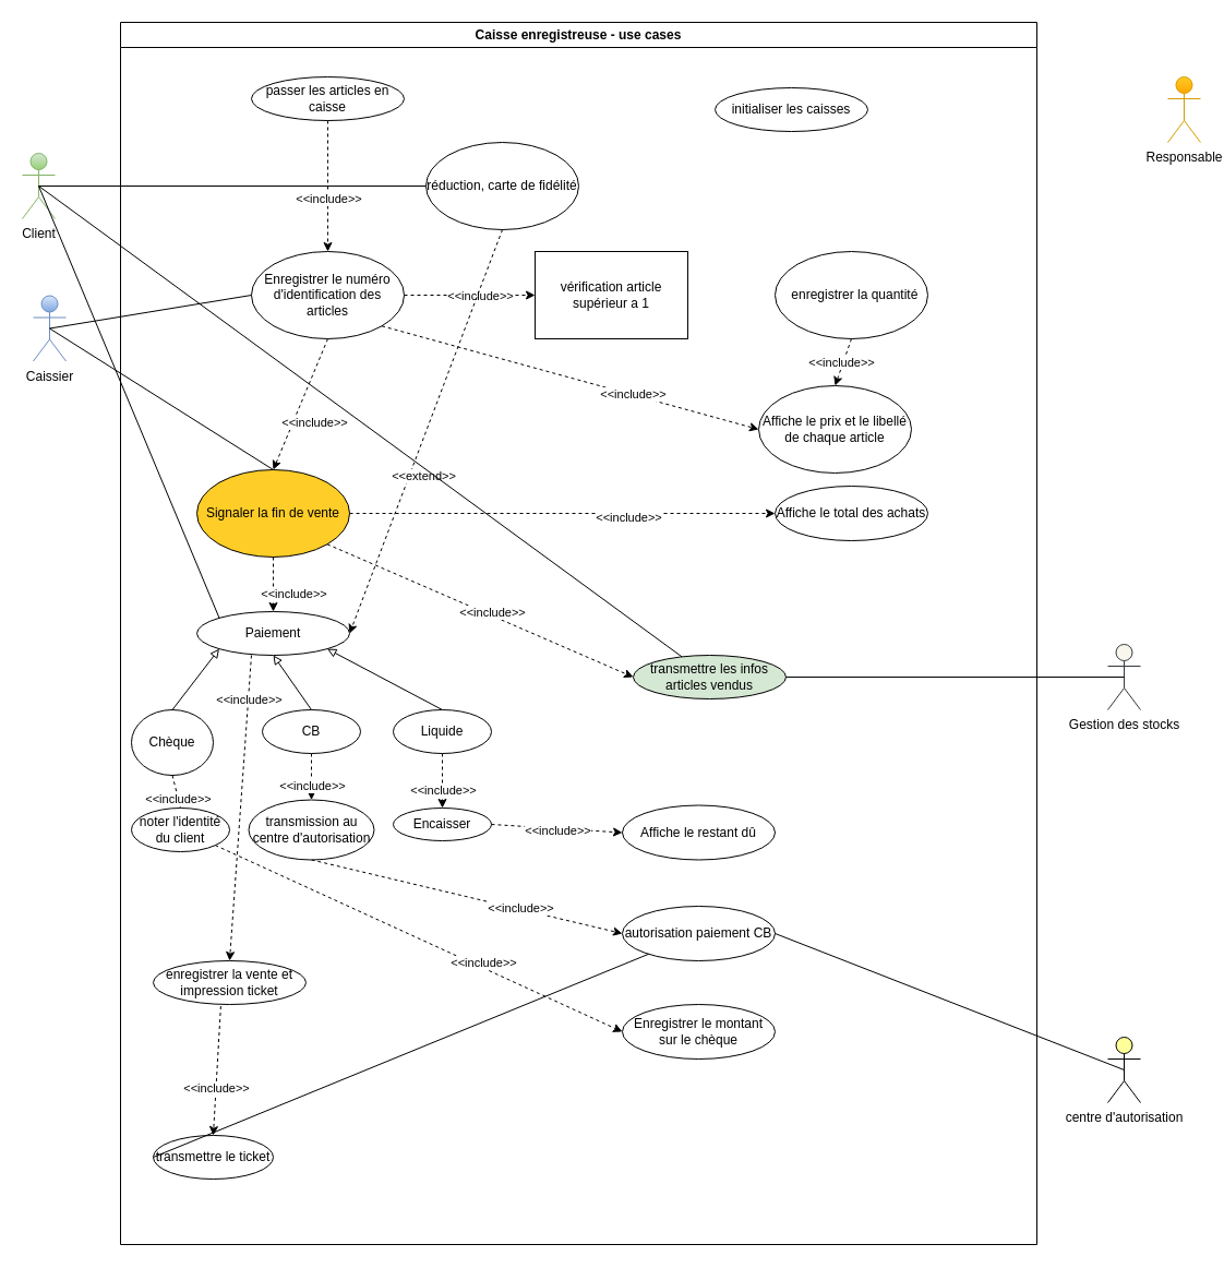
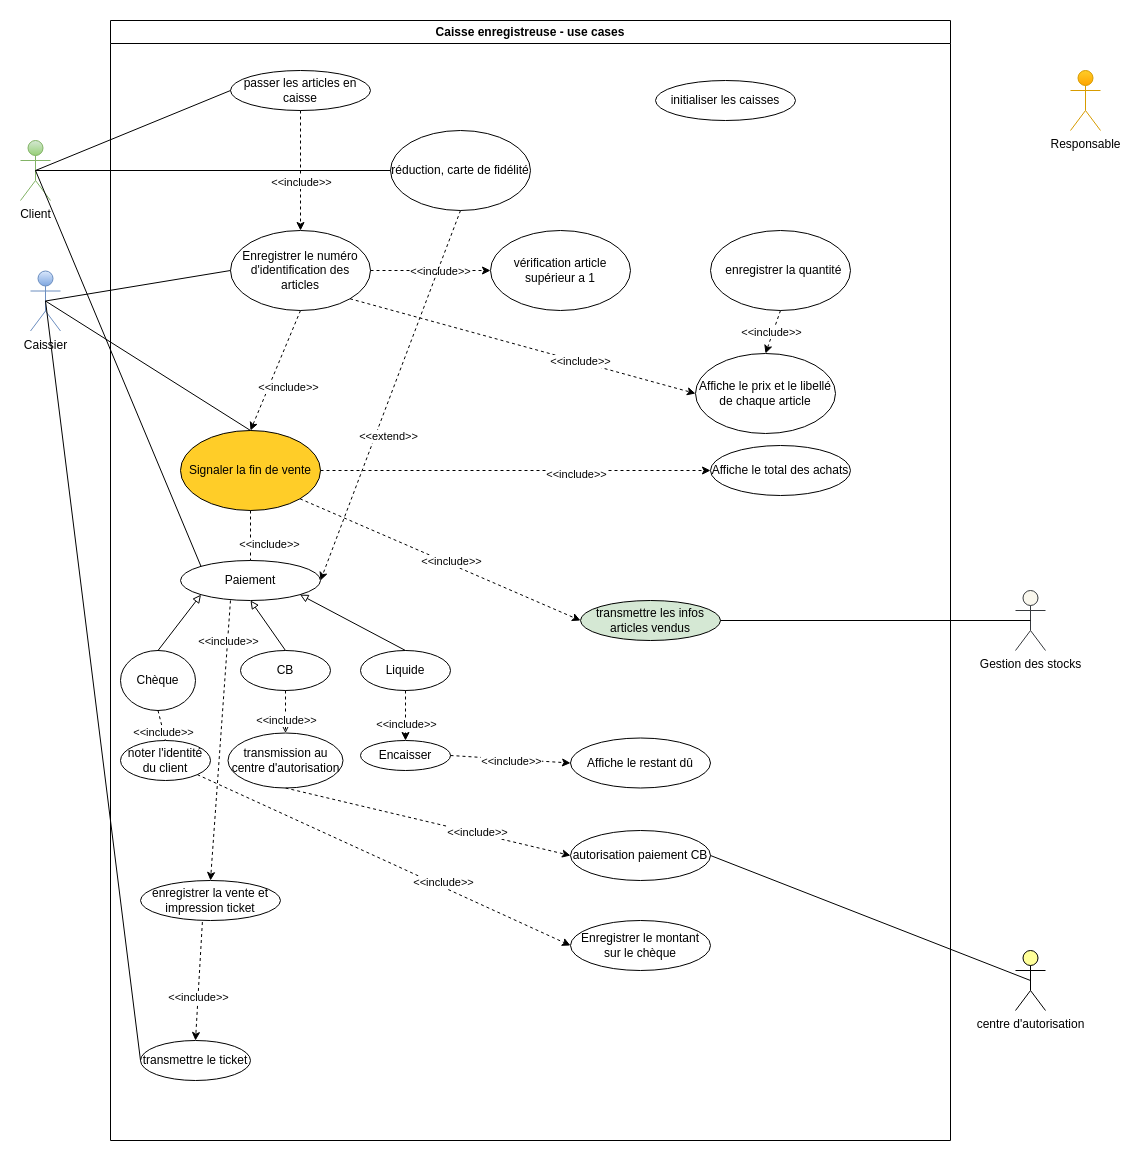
- <mxCell id="61" value="vérification article supérieur a 1" style="whiteSpace=wrap;html=1;rounded=0;" vertex="1" parent="2"><mxGeometry x="380" y="210" width="140" height="80" as="geometry" /></mxCell>
+ <mxCell id="61" value="vérification article supérieur a 1" style="ellipse;whiteSpace=wrap;html=1;" vertex="1" parent="2"><mxGeometry x="380" y="210" width="140" height="80" as="geometry" /></mxCell>
- <mxCell id="65" value="" style="endArrow=none;html=1;strokeWidth=1;exitX=0.5;exitY=0.5;exitDx=0;exitDy=0;exitPerimeter=0;" edge="1" parent="1" source="62" target="47"><mxGeometry width="50" height="50" relative="1" as="geometry"><mxPoint x="690" y="580" as="sourcePoint" /><mxPoint x="740" y="530" as="targetPoint" /></mxGeometry></mxCell>
+ <mxCell id="65" value="" style="endArrow=none;html=1;strokeWidth=1;exitX=0.5;exitY=0.5;exitDx=0;exitDy=0;exitPerimeter=0;entryX=0;entryY=0.5;entryDx=0;entryDy=0;" edge="1" parent="1" source="62" target="4"><mxGeometry width="50" height="50" relative="1" as="geometry"><mxPoint x="690" y="580" as="sourcePoint" /><mxPoint x="740" y="530" as="targetPoint" /></mxGeometry></mxCell>
- <mxCell id="54" value="" style="endArrow=classic;html=1;entryX=0.5;entryY=0;entryDx=0;entryDy=0;dashed=1;exitX=0.5;exitY=1;exitDx=0;exitDy=0;" edge="1" parent="2" source="14" target="18"><mxGeometry width="50" height="50" relative="1" as="geometry"><mxPoint x="1180.0" y="880" as="sourcePoint" /><mxPoint x="860" y="880" as="targetPoint" /></mxGeometry></mxCell>
+ <mxCell id="54" value="" style="endArrow=none;html=1;entryX=0.5;entryY=0;entryDx=0;entryDy=0;dashed=1;exitX=0.5;exitY=1;exitDx=0;exitDy=0;" edge="1" parent="2" source="14" target="18"><mxGeometry width="50" height="50" relative="1" as="geometry"><mxPoint x="1180.0" y="880" as="sourcePoint" /><mxPoint x="860" y="880" as="targetPoint" /></mxGeometry></mxCell>
- <mxCell id="28" value="" style="endArrow=classic;html=1;entryX=0.5;entryY=0;entryDx=0;entryDy=0;dashed=1;exitX=0.5;exitY=1;exitDx=0;exitDy=0;" edge="1" parent="2" source="20" target="23"><mxGeometry width="50" height="50" relative="1" as="geometry"><mxPoint x="230" y="690" as="sourcePoint" /><mxPoint x="250" y="870" as="targetPoint" /></mxGeometry></mxCell>
+ <mxCell id="28" value="" style="endArrow=open;html=1;entryX=0.5;entryY=0;entryDx=0;entryDy=0;dashed=1;exitX=0.5;exitY=1;exitDx=0;exitDy=0;" edge="1" parent="2" source="20" target="23"><mxGeometry width="50" height="50" relative="1" as="geometry"><mxPoint x="230" y="690" as="sourcePoint" /><mxPoint x="250" y="870" as="targetPoint" /></mxGeometry></mxCell>
- <mxCell id="72" value="" style="endArrow=none;html=1;strokeWidth=1;exitX=0;exitY=0.5;exitDx=0;exitDy=0;" edge="1" parent="1" source="38" target="41"><mxGeometry width="50" height="50" relative="1" as="geometry"><mxPoint x="680" y="590" as="sourcePoint" /><mxPoint x="730" y="540" as="targetPoint" /></mxGeometry></mxCell>
+ <mxCell id="72" value="" style="endArrow=none;html=1;strokeWidth=1;entryX=0.5;entryY=0.5;entryDx=0;entryDy=0;entryPerimeter=0;exitX=0;exitY=0.5;exitDx=0;exitDy=0;" edge="1" parent="1" source="38" target="63"><mxGeometry width="50" height="50" relative="1" as="geometry"><mxPoint x="680" y="590" as="sourcePoint" /><mxPoint x="730" y="540" as="targetPoint" /></mxGeometry></mxCell>
